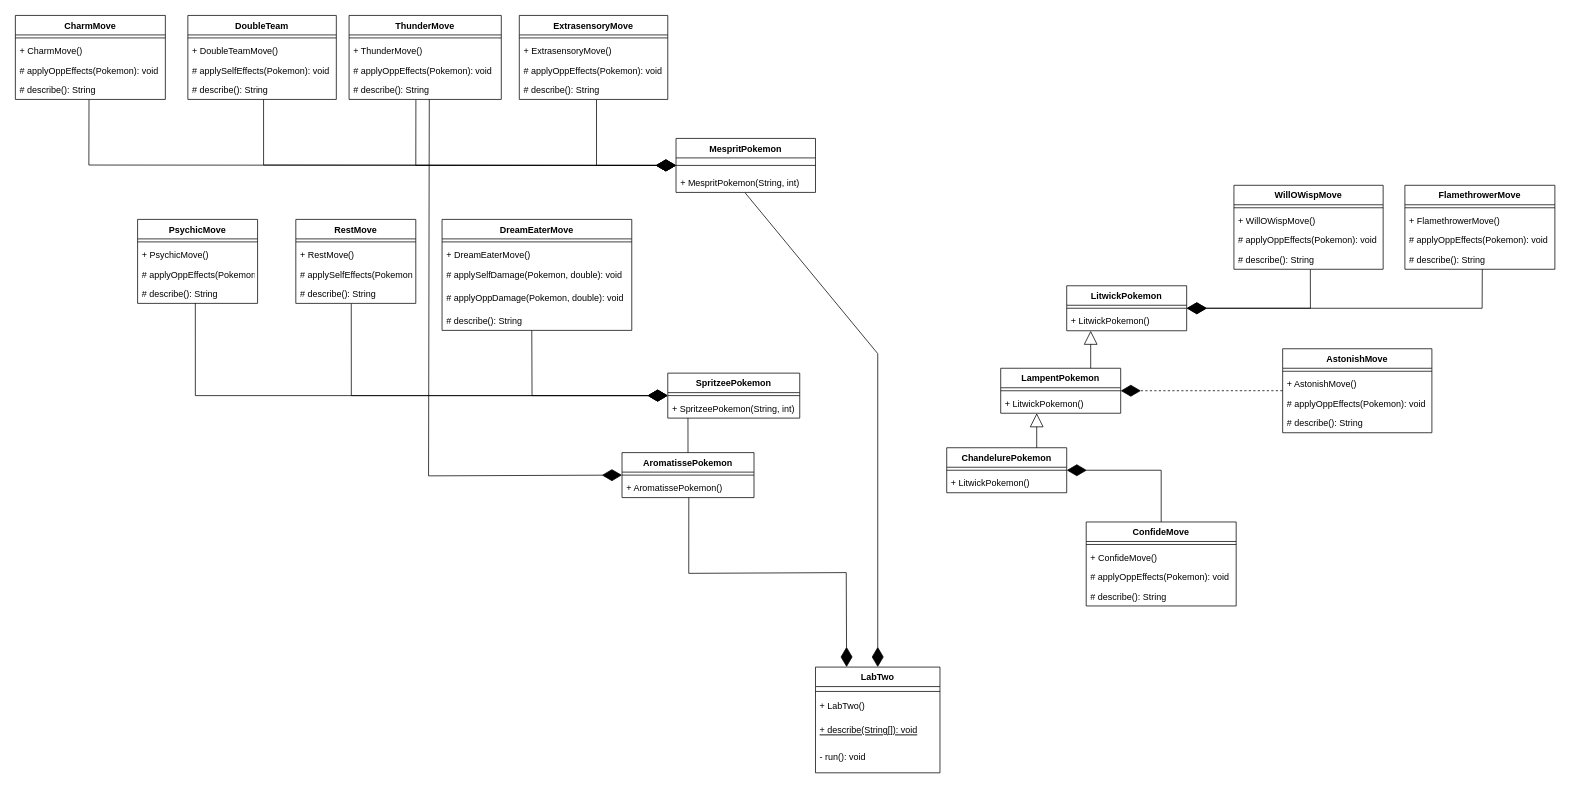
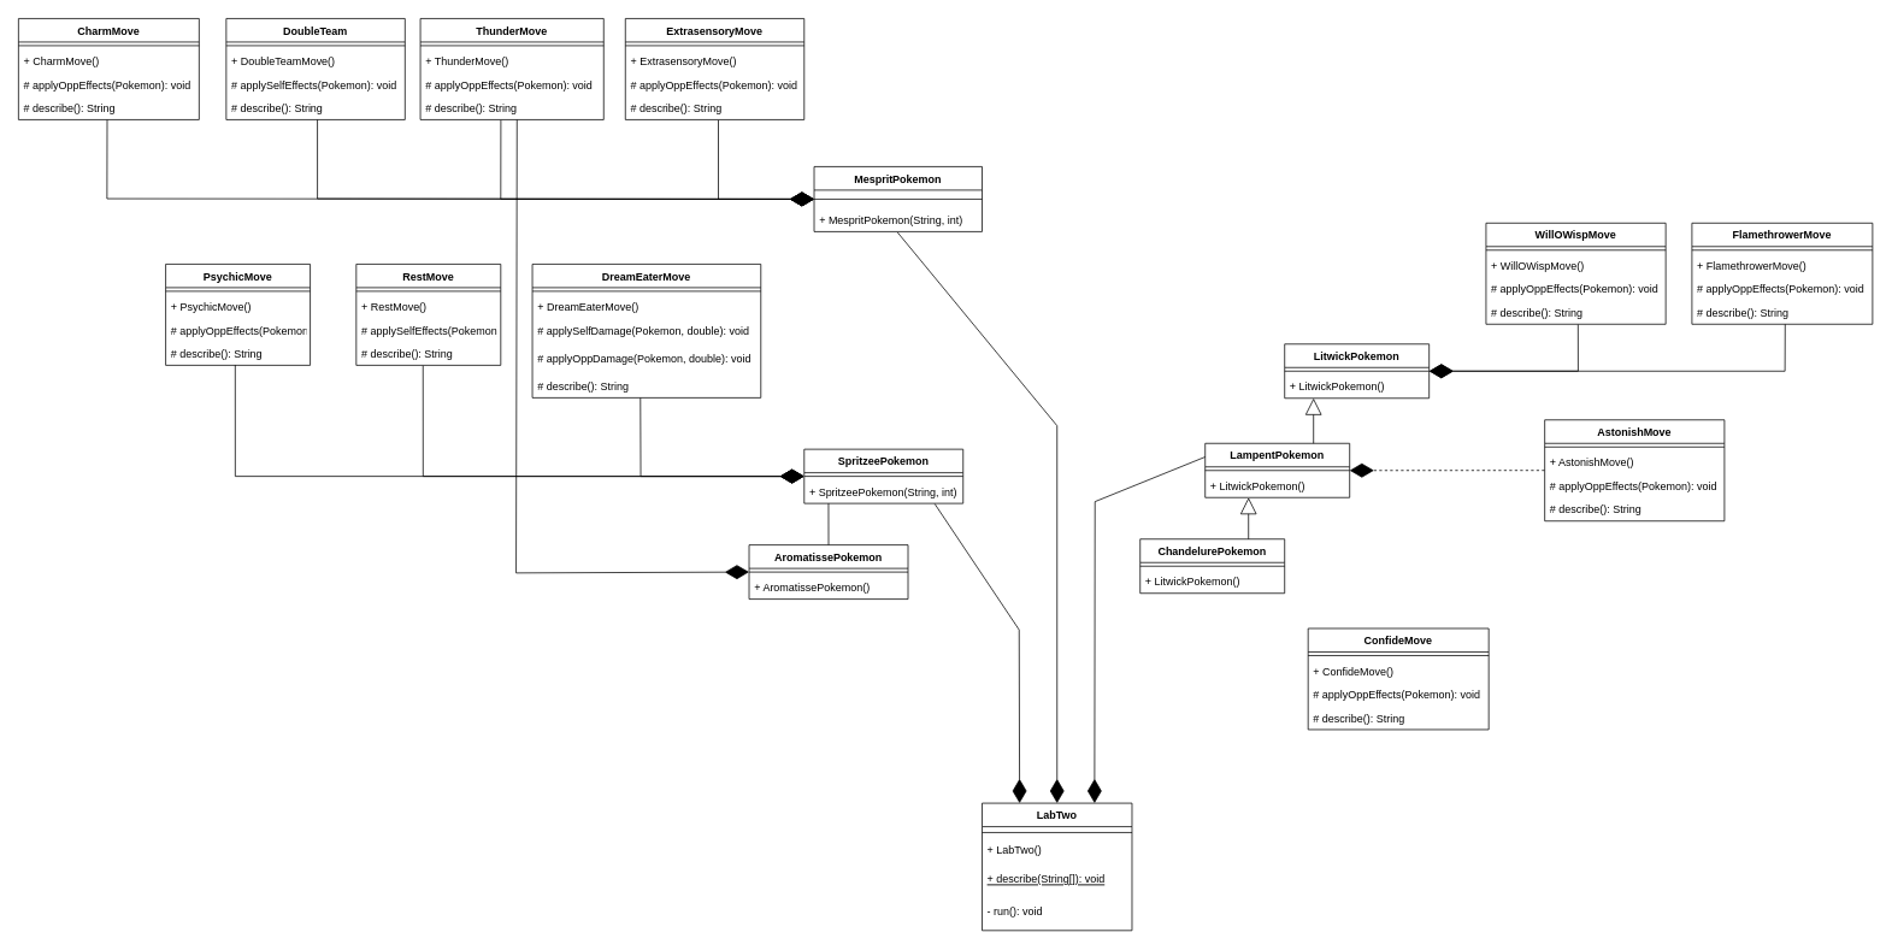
+ <mxCell id="99" value="" style="endArrow=diamondThin;endFill=1;endSize=24;html=1;rounded=0;entryX=0.75;entryY=0;entryDx=0;entryDy=0;exitX=0;exitY=0.25;exitDx=0;exitDy=0;" edge="1" parent="1" source="74" target="3"><mxGeometry width="160" relative="1" as="geometry"><mxPoint x="1262" y="547.006" as="sourcePoint" /><mxPoint x="1211.5" y="793" as="targetPoint" /><Array as="points"><mxPoint x="1212" y="555" /></Array></mxGeometry></mxCell>
- <mxCell id="95" value="" style="endArrow=diamondThin;endFill=1;endSize=24;html=1;rounded=0;entryX=1;entryY=0.5;entryDx=0;entryDy=0;exitX=0.5;exitY=0;exitDx=0;exitDy=0;" edge="1" parent="1" source="90" target="77"><mxGeometry width="160" relative="1" as="geometry"><mxPoint x="1561" y="596.5" as="sourcePoint" /><mxPoint x="1469" y="641.5" as="targetPoint" /><Array as="points"><mxPoint x="1548" y="626.5" /></Array></mxGeometry></mxCell>
+ <mxCell id="97" value="" style="endArrow=diamondThin;endFill=1;endSize=24;html=1;rounded=0;entryX=0.25;entryY=0;entryDx=0;entryDy=0;exitX=0.821;exitY=1.015;exitDx=0;exitDy=0;exitPerimeter=0;" edge="1" parent="1" source="52" target="3"><mxGeometry width="160" relative="1" as="geometry"><mxPoint x="1128" y="680" as="sourcePoint" /><mxPoint x="1177" y="733" as="targetPoint" /><Array as="points"><mxPoint x="1128" y="697" /></Array></mxGeometry></mxCell>
- <mxCell id="96" value="" style="endArrow=diamondThin;endFill=1;endSize=24;html=1;rounded=0;entryX=0.25;entryY=0;entryDx=0;entryDy=0;exitX=0.506;exitY=0.997;exitDx=0;exitDy=0;exitPerimeter=0;" edge="1" parent="1" source="59" target="3"><mxGeometry width="160" relative="1" as="geometry"><mxPoint x="931" y="756" as="sourcePoint" /><mxPoint x="1100" y="855" as="targetPoint" /><Array as="points"><mxPoint x="918" y="764" /><mxPoint x="1128" y="763" /></Array></mxGeometry></mxCell>
